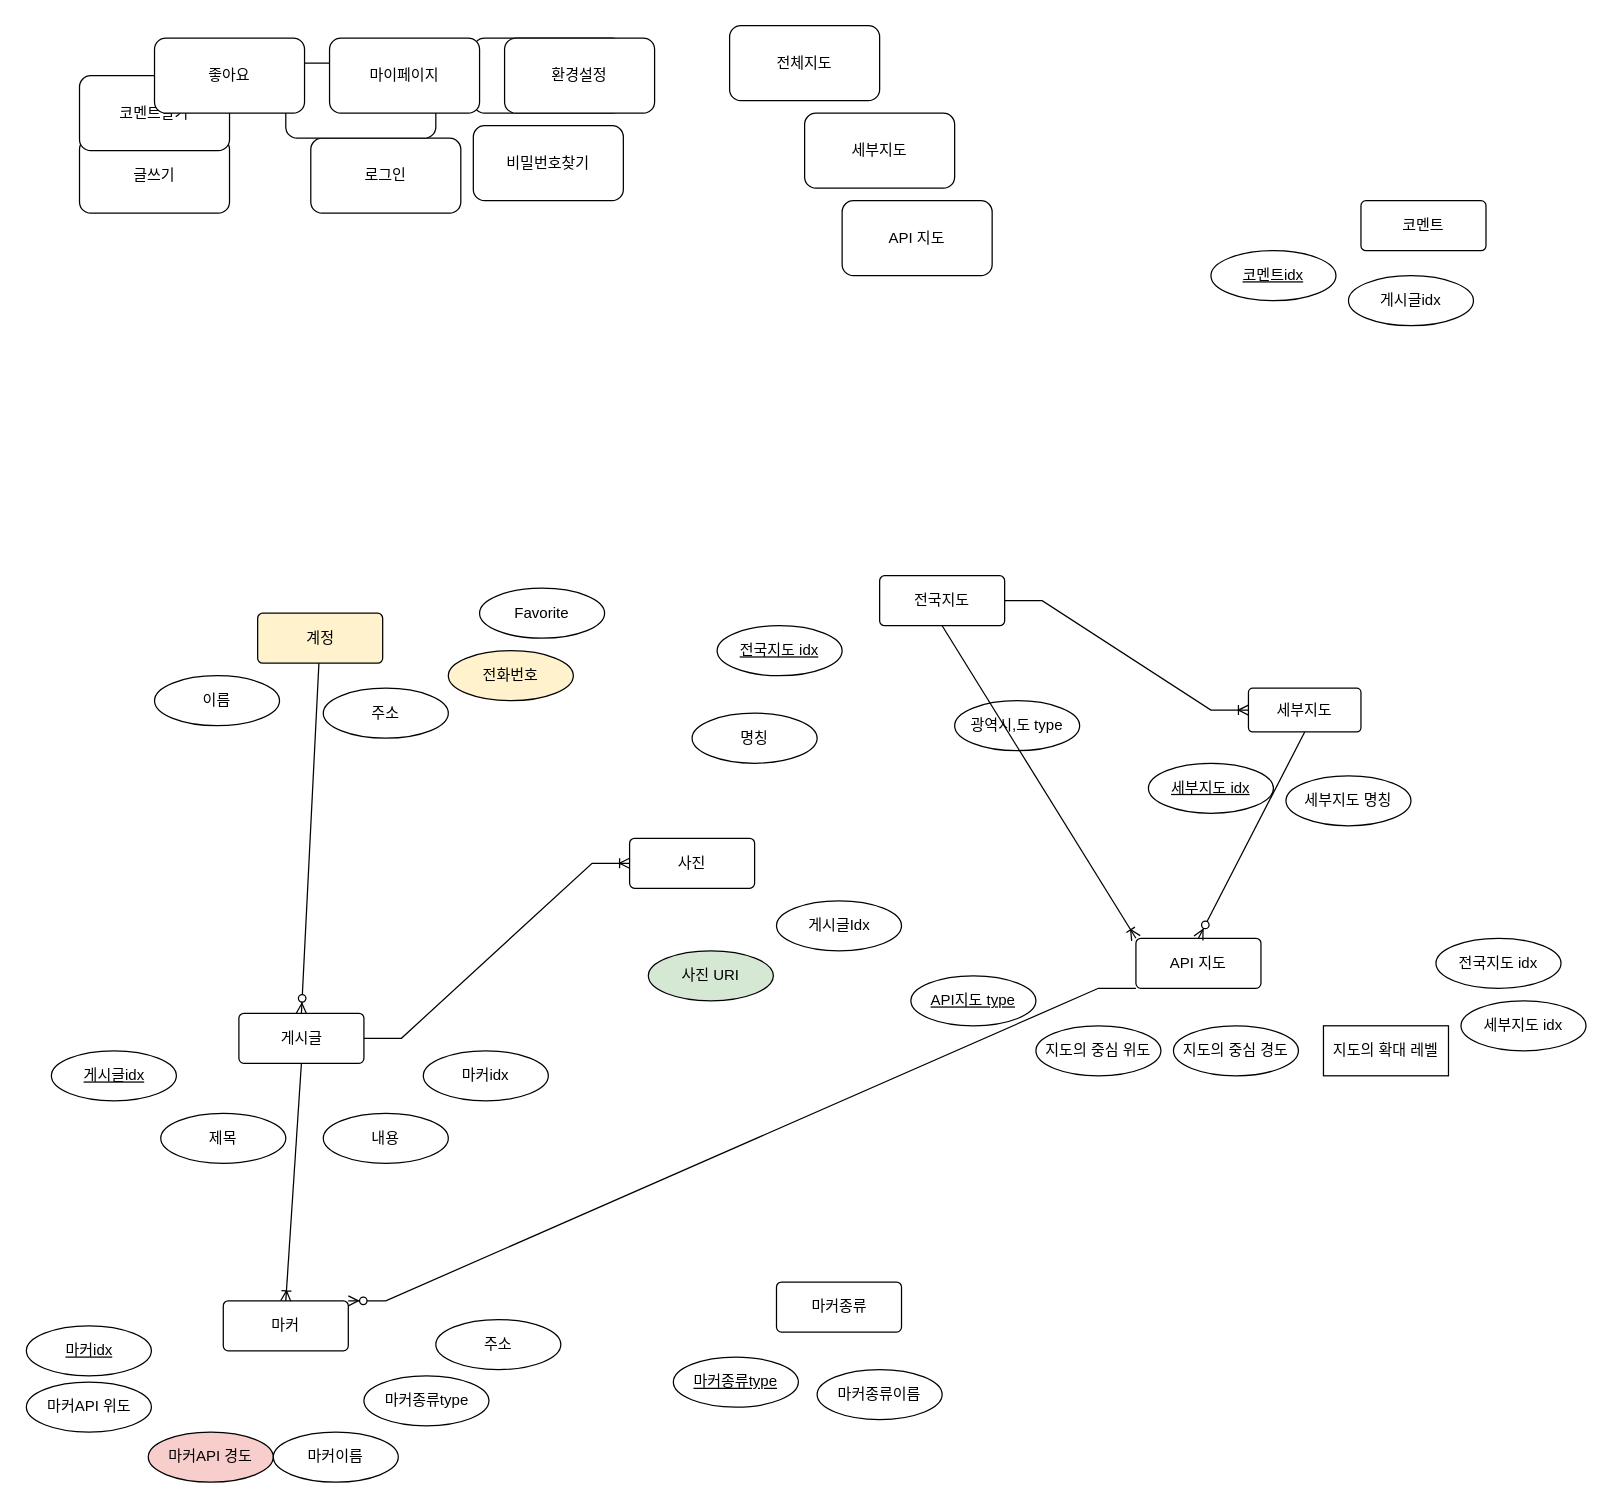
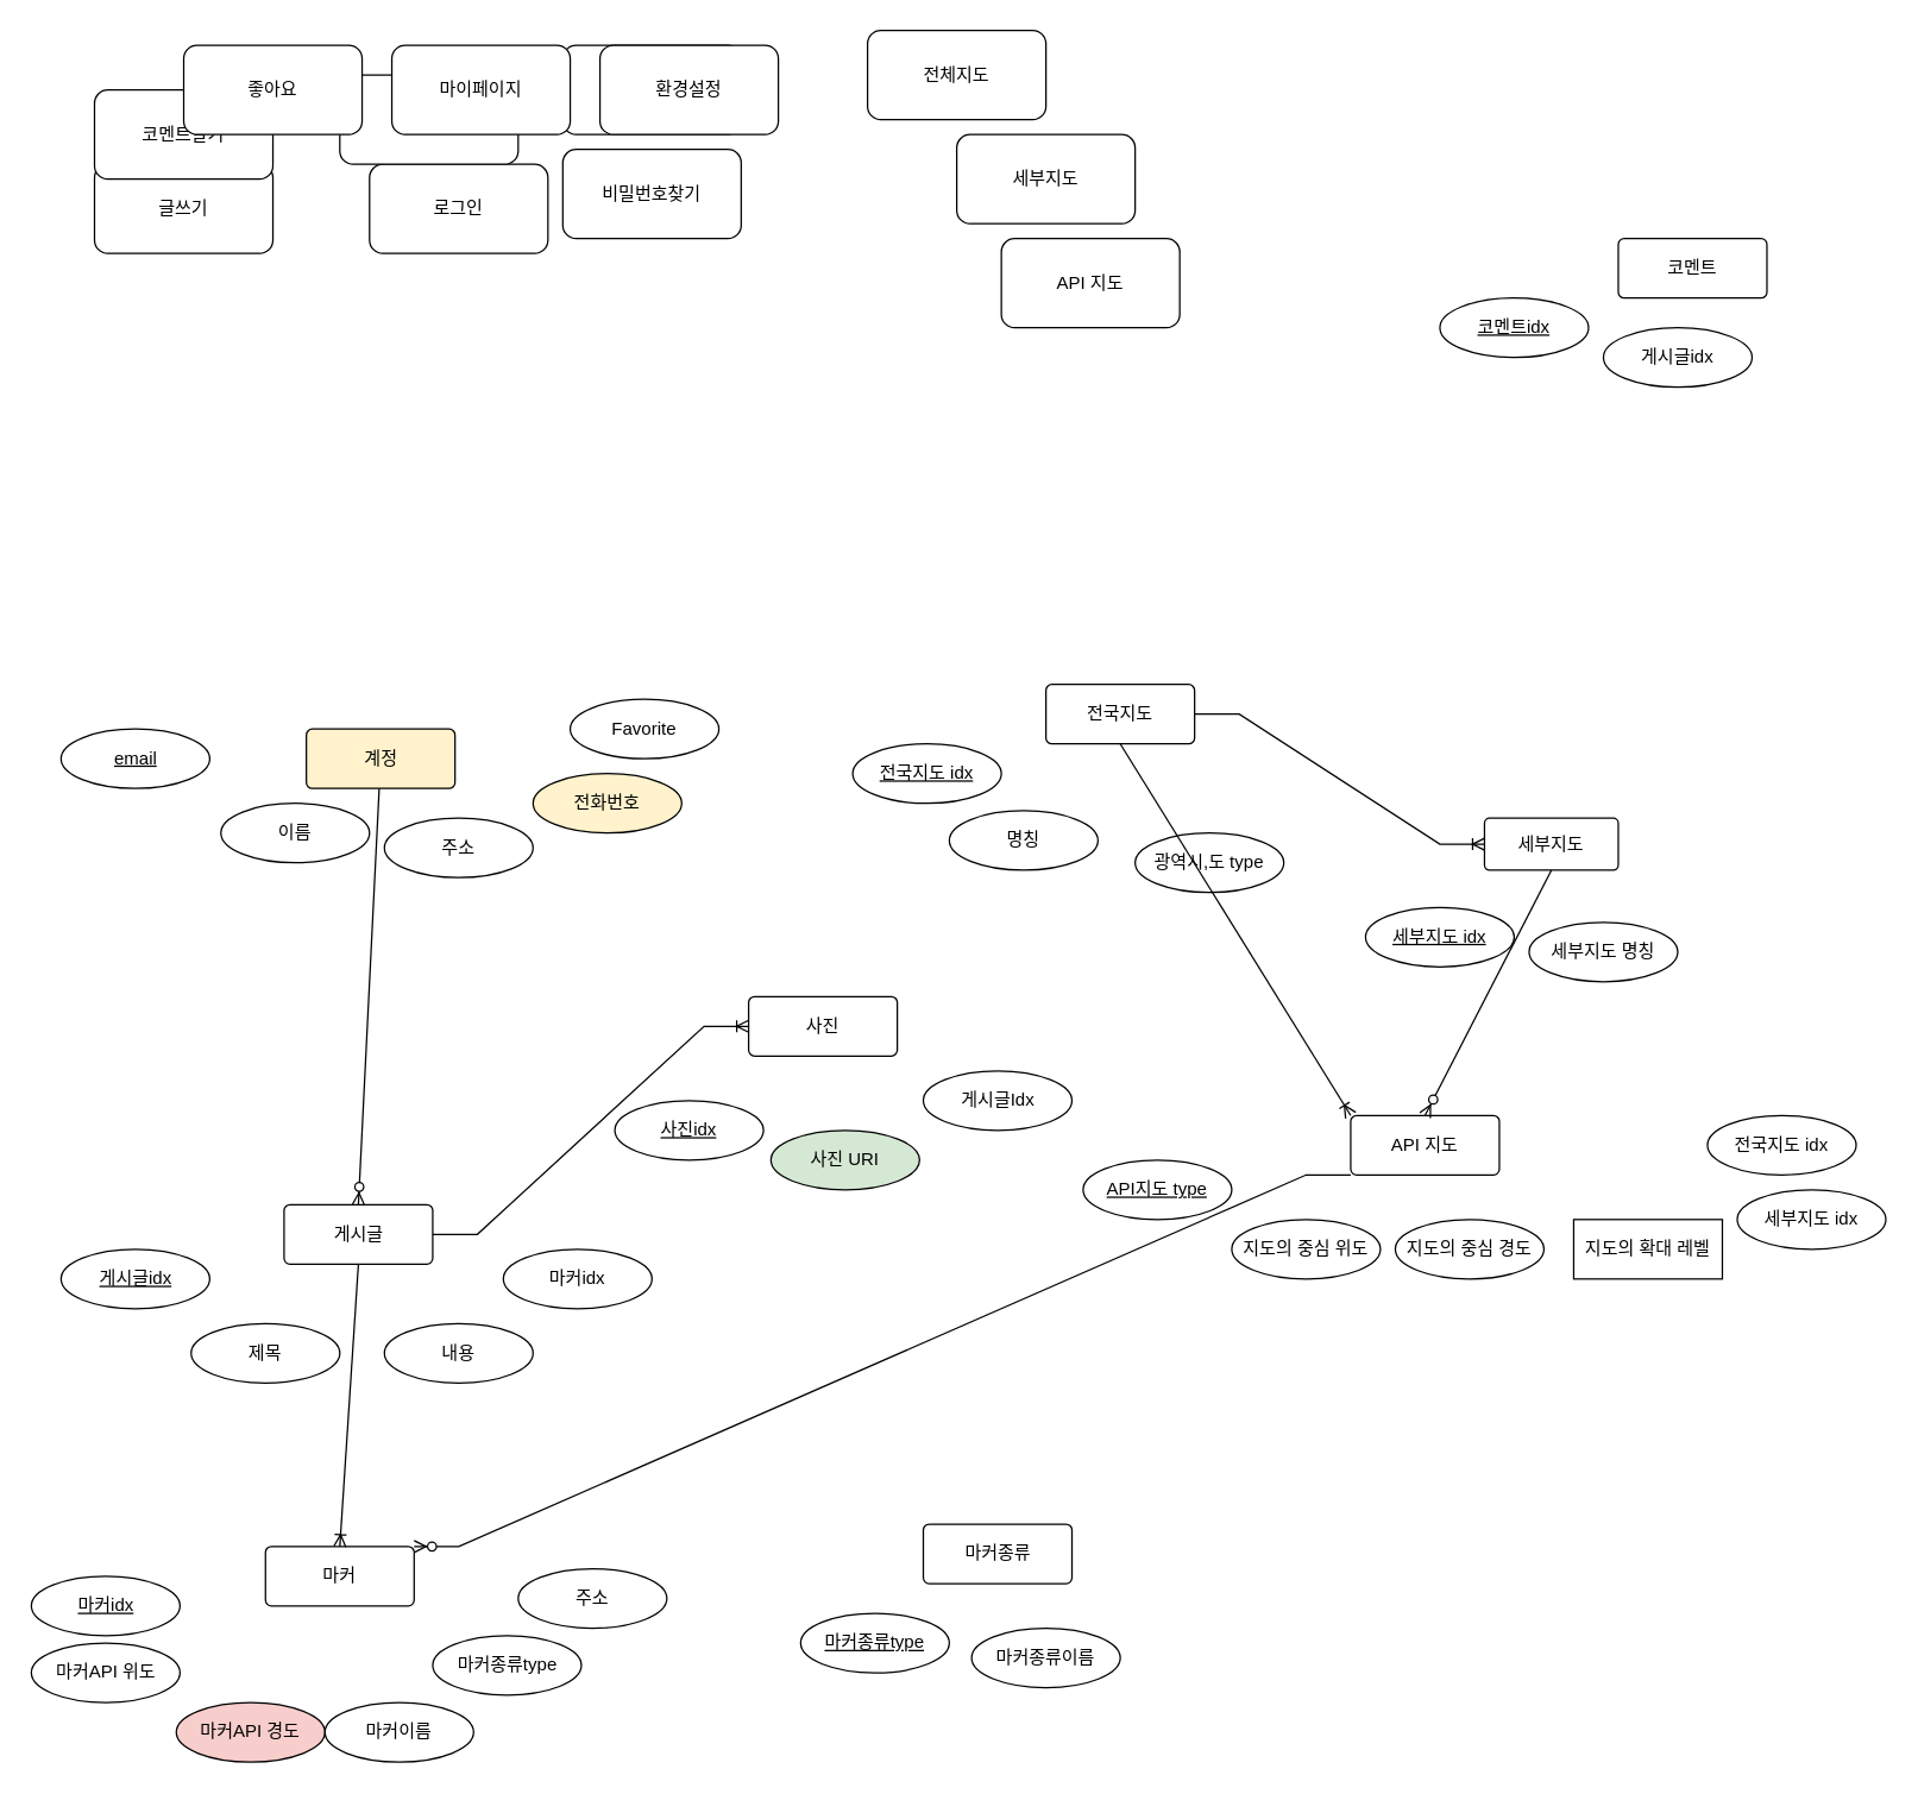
+ <mxCell id="14" value="email" style="ellipse;whiteSpace=wrap;html=1;align=center;fontStyle=4;" vertex="1" parent="1"><mxGeometry x="40.5" y="490" width="100" height="40" as="geometry" /></mxCell>
- <mxCell id="16" value="이름" style="ellipse;whiteSpace=wrap;html=1;align=center;" vertex="1" parent="1"><mxGeometry x="123" y="540" width="100" height="40" as="geometry" /></mxCell>
+ <mxCell id="16" value="이름" style="ellipse;whiteSpace=wrap;html=1;align=center;" vertex="1" parent="1"><mxGeometry x="148" y="540" width="100" height="40" as="geometry" /></mxCell>
- <mxCell id="54" value="명칭" style="ellipse;whiteSpace=wrap;html=1;align=center;" vertex="1" parent="1"><mxGeometry x="553" y="570" width="100" height="40" as="geometry" /></mxCell>
+ <mxCell id="54" value="명칭" style="ellipse;whiteSpace=wrap;html=1;align=center;" vertex="1" parent="1"><mxGeometry x="638" y="545" width="100" height="40" as="geometry" /></mxCell>
+ <mxCell id="28" value="사진idx" style="ellipse;whiteSpace=wrap;html=1;align=center;fontStyle=4;" vertex="1" parent="1"><mxGeometry x="413" y="740" width="100" height="40" as="geometry" /></mxCell>
